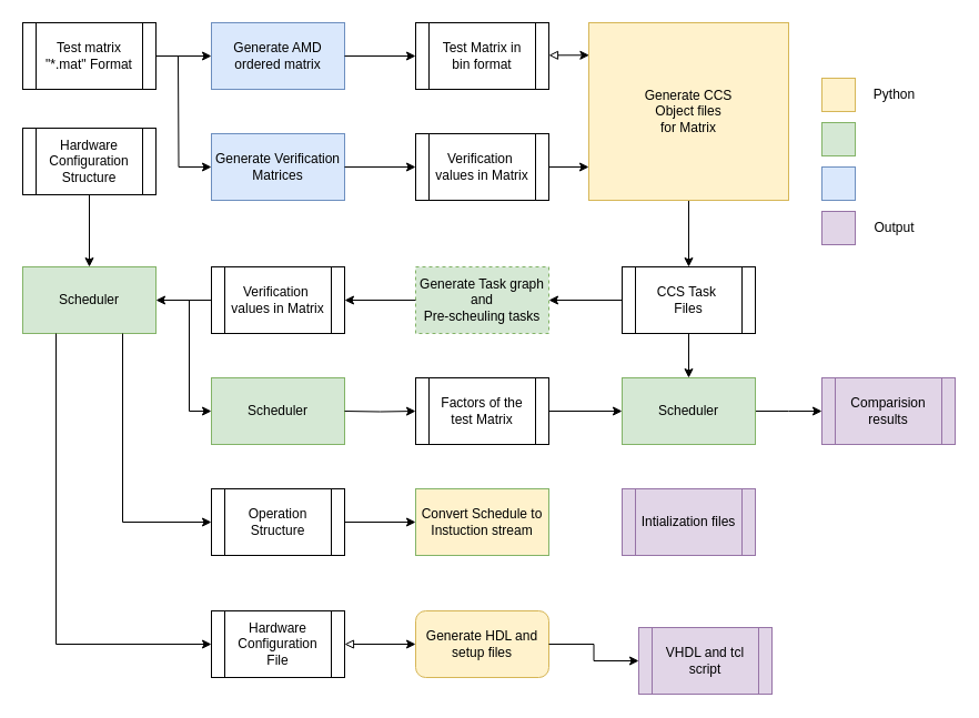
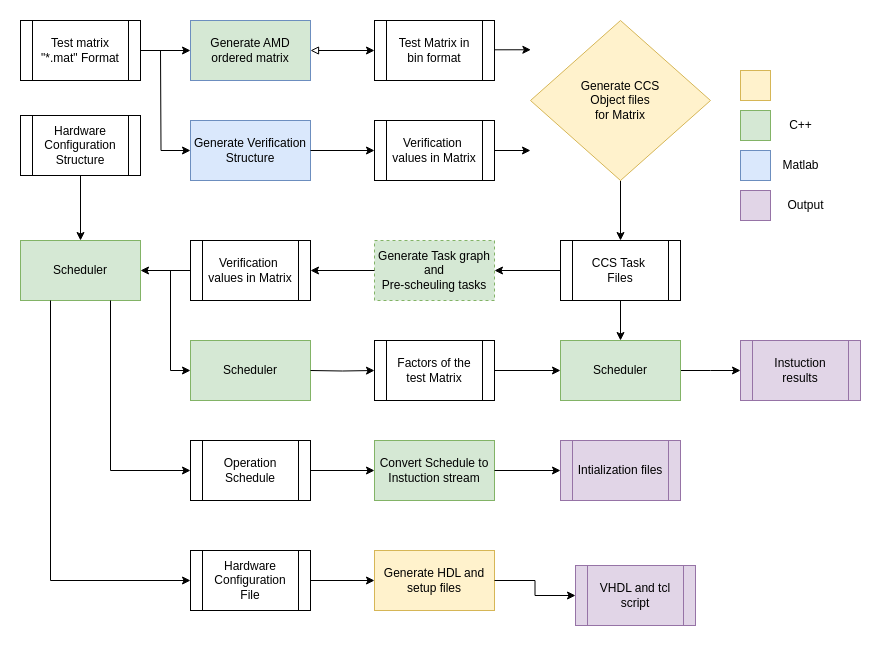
- <mxCell id="21" style="edgeStyle=orthogonalEdgeStyle;rounded=0;orthogonalLoop=1;jettySize=auto;html=1;exitX=0.002;exitY=0.183;exitDx=0;exitDy=0;entryX=1;entryY=0.5;entryDx=0;entryDy=0;startArrow=classic;startFill=1;endArrow=block;endFill=0;exitPerimeter=0;" edge="1" parent="1" source="23" target="8"><mxGeometry relative="1" as="geometry"><Array as="points" /></mxGeometry></mxCell>
+ <mxCell id="21" style="edgeStyle=orthogonalEdgeStyle;rounded=0;orthogonalLoop=1;jettySize=auto;html=1;exitX=0.002;exitY=0.183;exitDx=0;exitDy=0;entryX=1;entryY=0.5;entryDx=0;entryDy=0;startArrow=classic;startFill=1;endArrow=none;endFill=0;exitPerimeter=0;" edge="1" parent="1" source="23" target="8"><mxGeometry relative="1" as="geometry"><Array as="points" /></mxGeometry></mxCell>
- <mxCell id="4" value="Generate AMD&lt;br&gt;ordered matrix" style="rounded=0;whiteSpace=wrap;html=1;fillColor=#dae8fc;strokeColor=#6c8ebf;" vertex="1" parent="1"><mxGeometry x="190" y="20" width="120" height="60" as="geometry" /></mxCell>
+ <mxCell id="4" value="Generate AMD&lt;br&gt;ordered matrix" style="rounded=0;whiteSpace=wrap;html=1;fillColor=#d5e8d4;strokeColor=#6c8ebf;" vertex="1" parent="1"><mxGeometry x="190" y="20" width="120" height="60" as="geometry" /></mxCell>
- <mxCell id="7" style="edgeStyle=orthogonalEdgeStyle;rounded=0;orthogonalLoop=1;jettySize=auto;html=1;exitX=0;exitY=0.5;exitDx=0;exitDy=0;startArrow=classic;startFill=1;endArrow=none;endFill=0;" edge="1" parent="1" source="8" target="4"><mxGeometry relative="1" as="geometry" /></mxCell>
+ <mxCell id="7" style="edgeStyle=orthogonalEdgeStyle;rounded=0;orthogonalLoop=1;jettySize=auto;html=1;exitX=0;exitY=0.5;exitDx=0;exitDy=0;startArrow=classic;startFill=1;endArrow=block;endFill=0;" edge="1" parent="1" source="8" target="4"><mxGeometry relative="1" as="geometry" /></mxCell>
- <mxCell id="48" value="Python" style="text;html=1;align=center;verticalAlign=middle;resizable=0;points=[];autosize=1;strokeColor=none;fillColor=none;" vertex="1" parent="1"><mxGeometry x="780" y="75" width="50" height="20" as="geometry" /></mxCell>
- <mxCell id="23" value="Generate CCS&lt;br&gt;Object files &lt;br&gt;for Matrix" style="rounded=0;whiteSpace=wrap;html=1;fillColor=#fff2cc;strokeColor=#d6b656;" vertex="1" parent="1"><mxGeometry x="530" y="20" width="180" height="160" as="geometry" /></mxCell>
+ <mxCell id="23" value="Generate CCS&lt;br&gt;Object files &lt;br&gt;for Matrix" style="rhombus;whiteSpace=wrap;html=1;fillColor=#fff2cc;strokeColor=#d6b656;" vertex="1" parent="1"><mxGeometry x="530" y="20" width="180" height="160" as="geometry" /></mxCell>
+ <mxCell id="49" value="C++" style="text;html=1;align=center;verticalAlign=middle;resizable=0;points=[];autosize=1;strokeColor=none;fillColor=none;" vertex="1" parent="1"><mxGeometry x="780" y="115" width="40" height="20" as="geometry" /></mxCell>
- <mxCell id="6" value="Generate Verification&lt;br&gt;Matrices" style="rounded=0;whiteSpace=wrap;html=1;fillColor=#dae8fc;strokeColor=#6c8ebf;" vertex="1" parent="1"><mxGeometry x="190" y="120" width="120" height="60" as="geometry" /></mxCell>
+ <mxCell id="6" value="Generate Verification&lt;br&gt;Structure" style="rounded=0;whiteSpace=wrap;html=1;fillColor=#dae8fc;strokeColor=#6c8ebf;" vertex="1" parent="1"><mxGeometry x="190" y="120" width="120" height="60" as="geometry" /></mxCell>
+ <mxCell id="50" value="Matlab" style="text;html=1;align=center;verticalAlign=middle;resizable=0;points=[];autosize=1;strokeColor=none;fillColor=none;" vertex="1" parent="1"><mxGeometry x="775" y="155" width="50" height="20" as="geometry" /></mxCell>
- <mxCell id="31" value="Comparision&lt;br&gt;results" style="shape=process;whiteSpace=wrap;html=1;backgroundOutline=1;fillColor=#e1d5e7;strokeColor=#9673a6;" vertex="1" parent="1"><mxGeometry x="740" y="340" width="120" height="60" as="geometry" /></mxCell>
+ <mxCell id="31" value="Instuction&lt;br&gt;results" style="shape=process;whiteSpace=wrap;html=1;backgroundOutline=1;fillColor=#e1d5e7;strokeColor=#9673a6;" vertex="1" parent="1"><mxGeometry x="740" y="340" width="120" height="60" as="geometry" /></mxCell>
- <mxCell id="33" value="Operation&lt;br&gt;Structure" style="shape=process;whiteSpace=wrap;html=1;backgroundOutline=1;" vertex="1" parent="1"><mxGeometry x="190" y="440" width="120" height="60" as="geometry" /></mxCell>
+ <mxCell id="33" value="Operation&lt;br&gt;Schedule" style="shape=process;whiteSpace=wrap;html=1;backgroundOutline=1;" vertex="1" parent="1"><mxGeometry x="190" y="440" width="120" height="60" as="geometry" /></mxCell>
- <mxCell id="37" value="Convert Schedule to Instuction stream" style="rounded=0;whiteSpace=wrap;html=1;fillColor=#fff2cc;strokeColor=#82b366;" vertex="1" parent="1"><mxGeometry x="374" y="440" width="120" height="60" as="geometry" /></mxCell>
+ <mxCell id="37" value="Convert Schedule to Instuction stream" style="rounded=0;whiteSpace=wrap;html=1;fillColor=#d5e8d4;strokeColor=#82b366;" vertex="1" parent="1"><mxGeometry x="374" y="440" width="120" height="60" as="geometry" /></mxCell>
+ <mxCell id="38" style="edgeStyle=orthogonalEdgeStyle;rounded=0;orthogonalLoop=1;jettySize=auto;html=1;startArrow=classic;startFill=1;endArrow=none;endFill=0;" edge="1" parent="1" source="39" target="37"><mxGeometry relative="1" as="geometry" /></mxCell>
- <mxCell id="40" style="edgeStyle=orthogonalEdgeStyle;rounded=0;orthogonalLoop=1;jettySize=auto;html=1;exitX=0;exitY=0.5;exitDx=0;exitDy=0;entryX=1;entryY=0.5;entryDx=0;entryDy=0;startArrow=classic;startFill=1;endArrow=block;endFill=0;" edge="1" parent="1" source="41" target="35"><mxGeometry relative="1" as="geometry" /></mxCell>
+ <mxCell id="40" style="edgeStyle=orthogonalEdgeStyle;rounded=0;orthogonalLoop=1;jettySize=auto;html=1;exitX=0;exitY=0.5;exitDx=0;exitDy=0;entryX=1;entryY=0.5;entryDx=0;entryDy=0;startArrow=classic;startFill=1;endArrow=none;endFill=0;" edge="1" parent="1" source="41" target="35"><mxGeometry relative="1" as="geometry" /></mxCell>
- <mxCell id="41" value="Generate HDL and setup files" style="whiteSpace=wrap;html=1;fillColor=#fff2cc;strokeColor=#d6b656;rounded=1;" vertex="1" parent="1"><mxGeometry x="374" y="550" width="120" height="60" as="geometry" /></mxCell>
+ <mxCell id="41" value="Generate HDL and setup files" style="rounded=0;whiteSpace=wrap;html=1;fillColor=#fff2cc;strokeColor=#d6b656;" vertex="1" parent="1"><mxGeometry x="374" y="550" width="120" height="60" as="geometry" /></mxCell>
